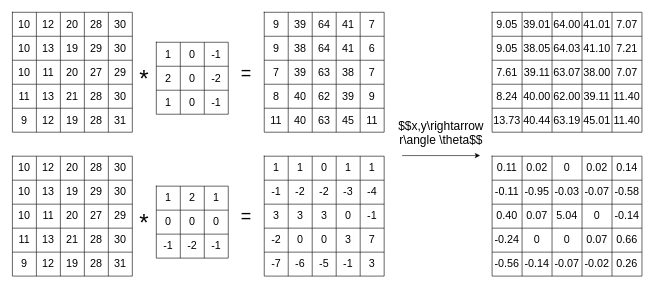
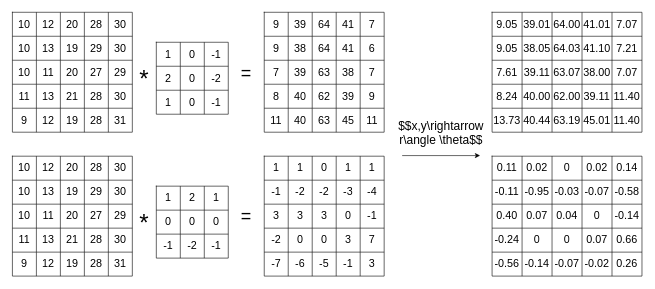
- <mxCell id="205" value="5.04" style="shape=partialRectangle;html=1;whiteSpace=wrap;connectable=0;fillColor=none;top=0;left=0;bottom=0;right=0;overflow=hidden;pointerEvents=1;fontSize=18;" vertex="1" parent="202"><mxGeometry x="100" width="50" height="40" as="geometry" /></mxCell>
+ <mxCell id="205" value="0.04" style="shape=partialRectangle;html=1;whiteSpace=wrap;connectable=0;fillColor=none;top=0;left=0;bottom=0;right=0;overflow=hidden;pointerEvents=1;fontSize=18;" vertex="1" parent="202"><mxGeometry x="100" width="50" height="40" as="geometry" /></mxCell>
